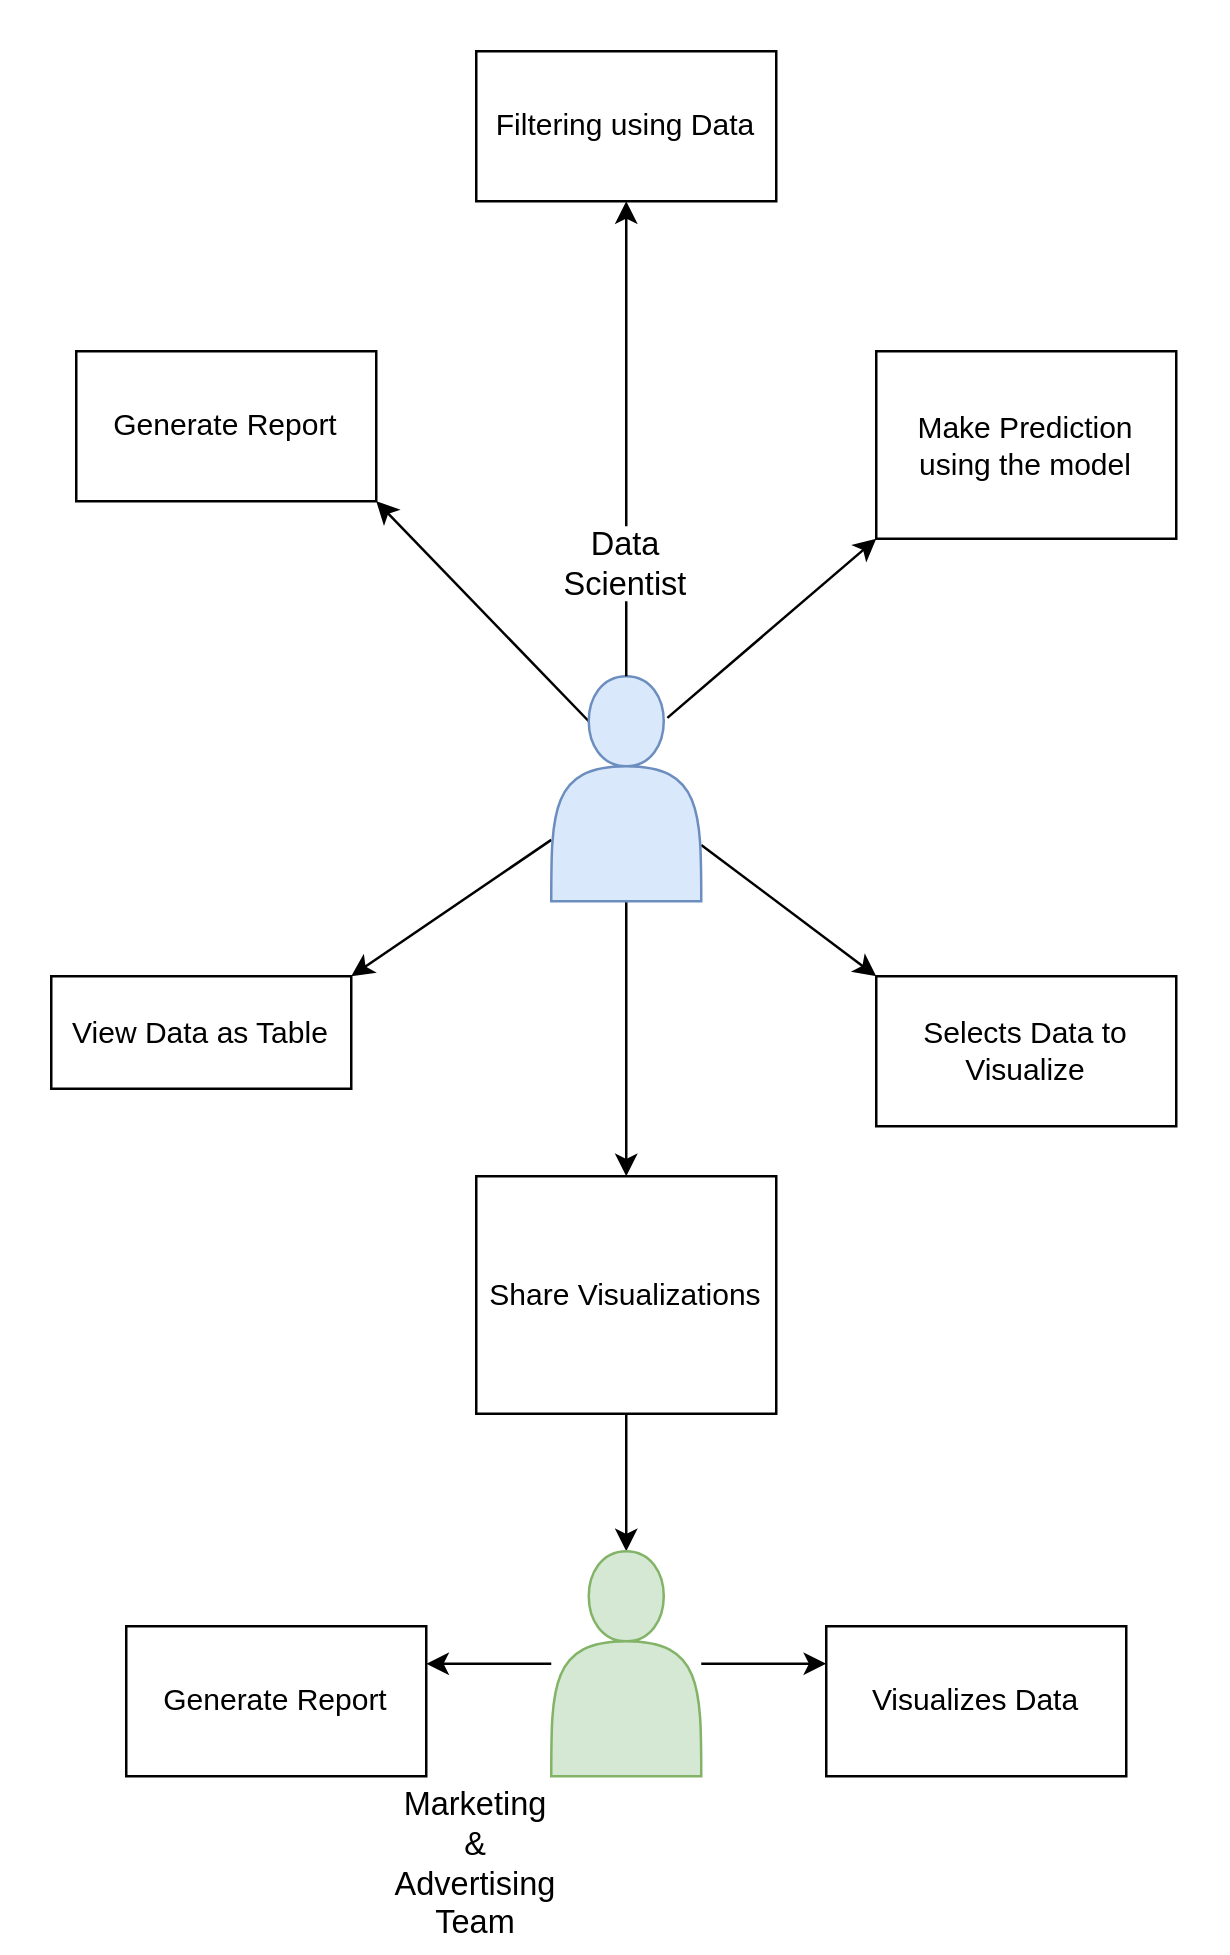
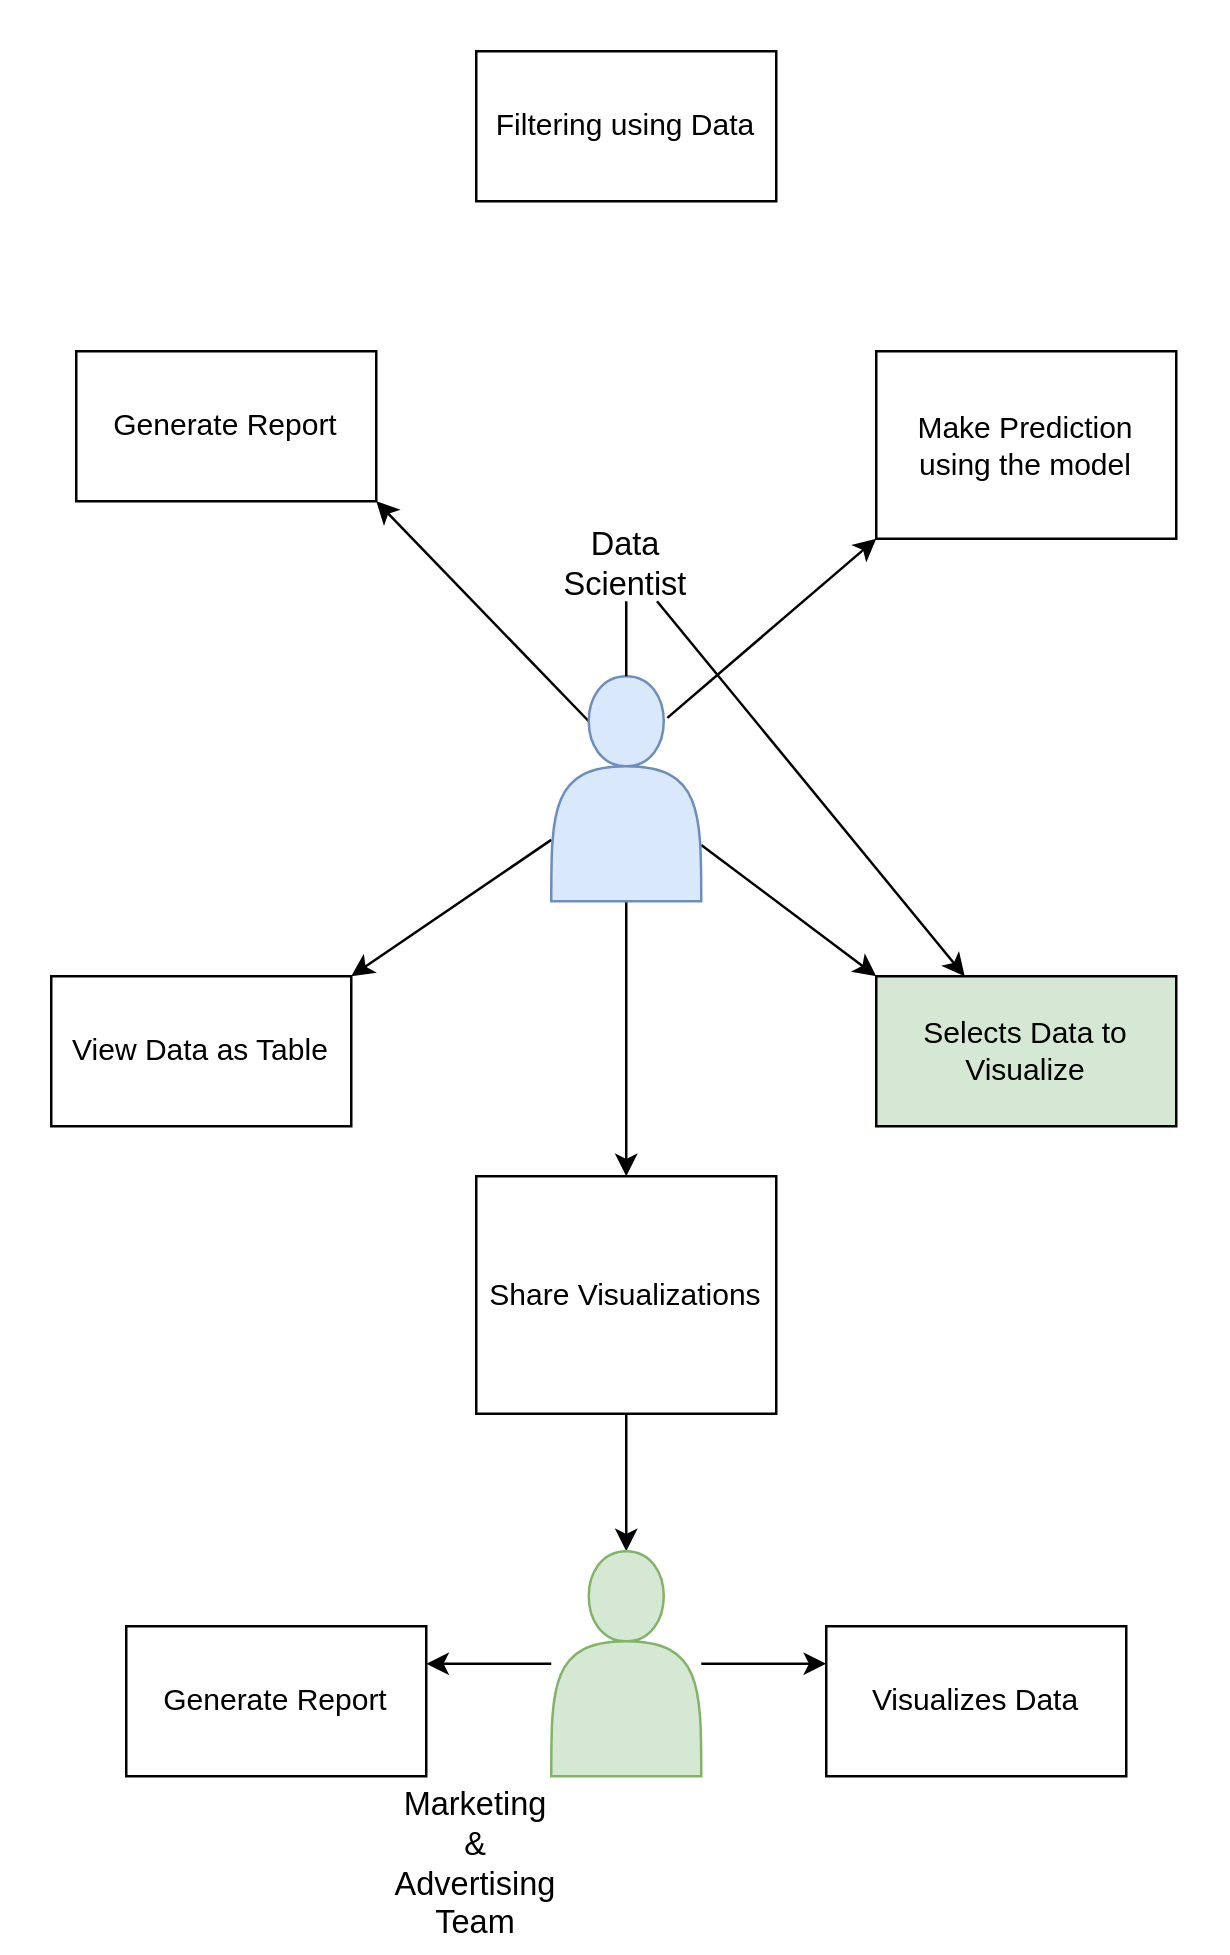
- <mxCell id="7" style="edgeStyle=none;html=1;entryX=0.5;entryY=1;entryDx=0;entryDy=0;startArrow=none;" edge="1" parent="1" source="22" target="12"><mxGeometry relative="1" as="geometry"><mxPoint x="240" y="130" as="targetPoint" /></mxGeometry></mxCell>
+ <mxCell id="7" style="edgeStyle=none;html=1;startArrow=none;" edge="1" parent="1" source="22" target="10"><mxGeometry relative="1" as="geometry"><mxPoint x="240" y="130" as="targetPoint" /></mxGeometry></mxCell>
- <mxCell id="9" value="View Data as Table" style="rounded=0;whiteSpace=wrap;html=1;" vertex="1" parent="1"><mxGeometry x="20" y="390" width="120" height="45" as="geometry" /></mxCell>
+ <mxCell id="9" value="View Data as Table" style="rounded=0;whiteSpace=wrap;html=1;" vertex="1" parent="1"><mxGeometry x="20" y="390" width="120" height="60" as="geometry" /></mxCell>
- <mxCell id="10" value="Selects Data to Visualize" style="rounded=0;whiteSpace=wrap;html=1;" vertex="1" parent="1"><mxGeometry x="350" y="390" width="120" height="60" as="geometry" /></mxCell>
+ <mxCell id="10" value="Selects Data to Visualize" style="rounded=0;whiteSpace=wrap;html=1;fillColor=#d5e8d4;" vertex="1" parent="1"><mxGeometry x="350" y="390" width="120" height="60" as="geometry" /></mxCell>
